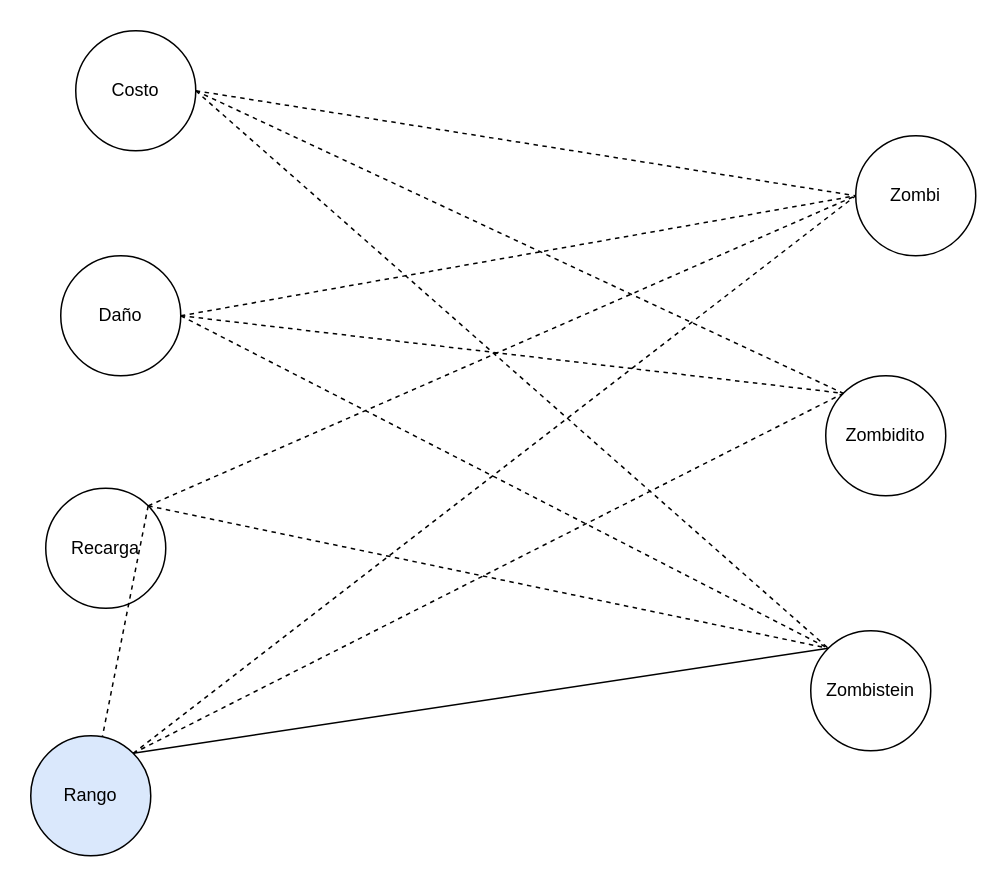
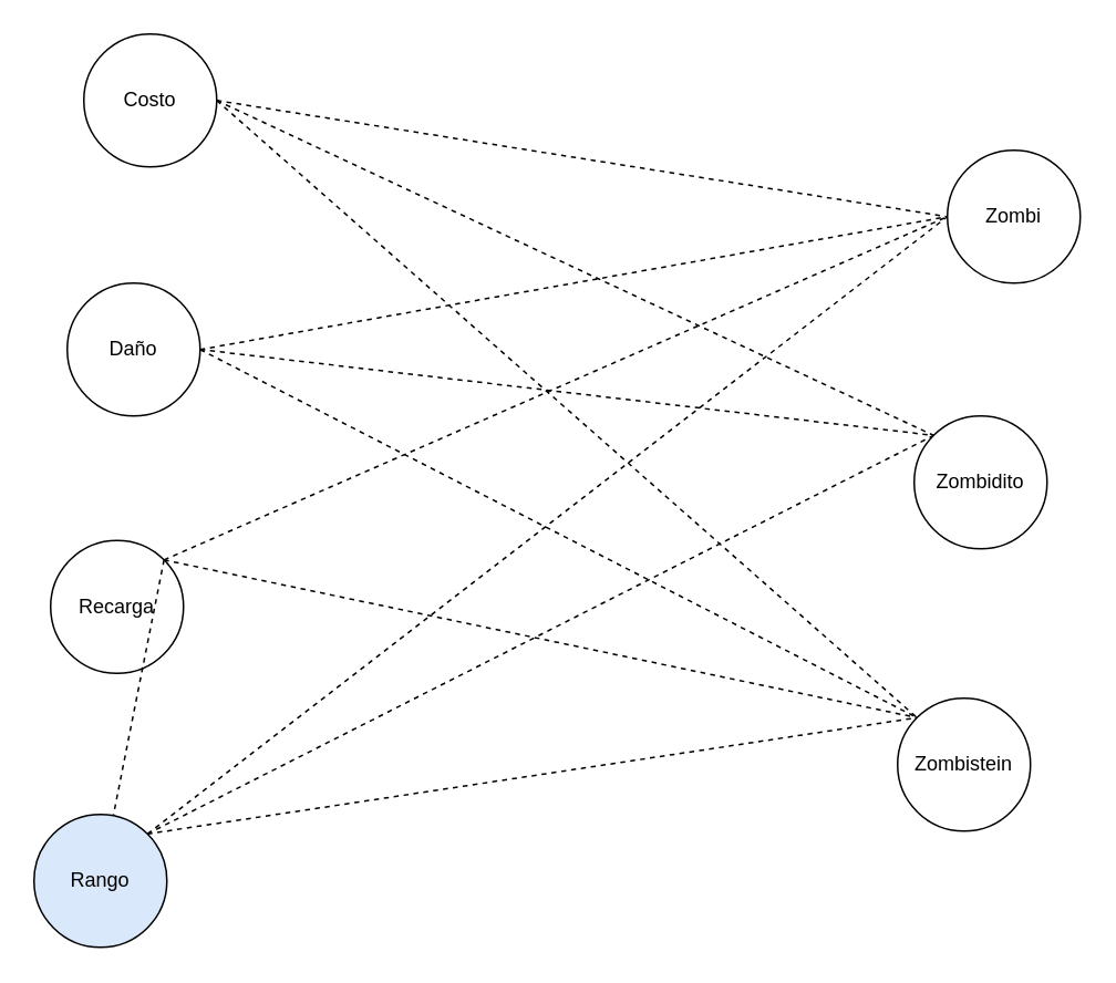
- <mxCell id="14" value="" style="endArrow=none;dashed=0;html=1;rounded=0;entryX=0;entryY=0;entryDx=0;entryDy=0;exitX=1;exitY=0;exitDx=0;exitDy=0;" edge="1" parent="1" source="5" target="8"><mxGeometry width="50" height="50" relative="1" as="geometry"><mxPoint x="300" y="380" as="sourcePoint" /><mxPoint x="350" y="330" as="targetPoint" /></mxGeometry></mxCell>
+ <mxCell id="14" value="" style="endArrow=none;dashed=1;html=1;rounded=0;entryX=0;entryY=0;entryDx=0;entryDy=0;exitX=1;exitY=0;exitDx=0;exitDy=0;" edge="1" parent="1" source="5" target="8"><mxGeometry width="50" height="50" relative="1" as="geometry"><mxPoint x="300" y="380" as="sourcePoint" /><mxPoint x="350" y="330" as="targetPoint" /></mxGeometry></mxCell>
